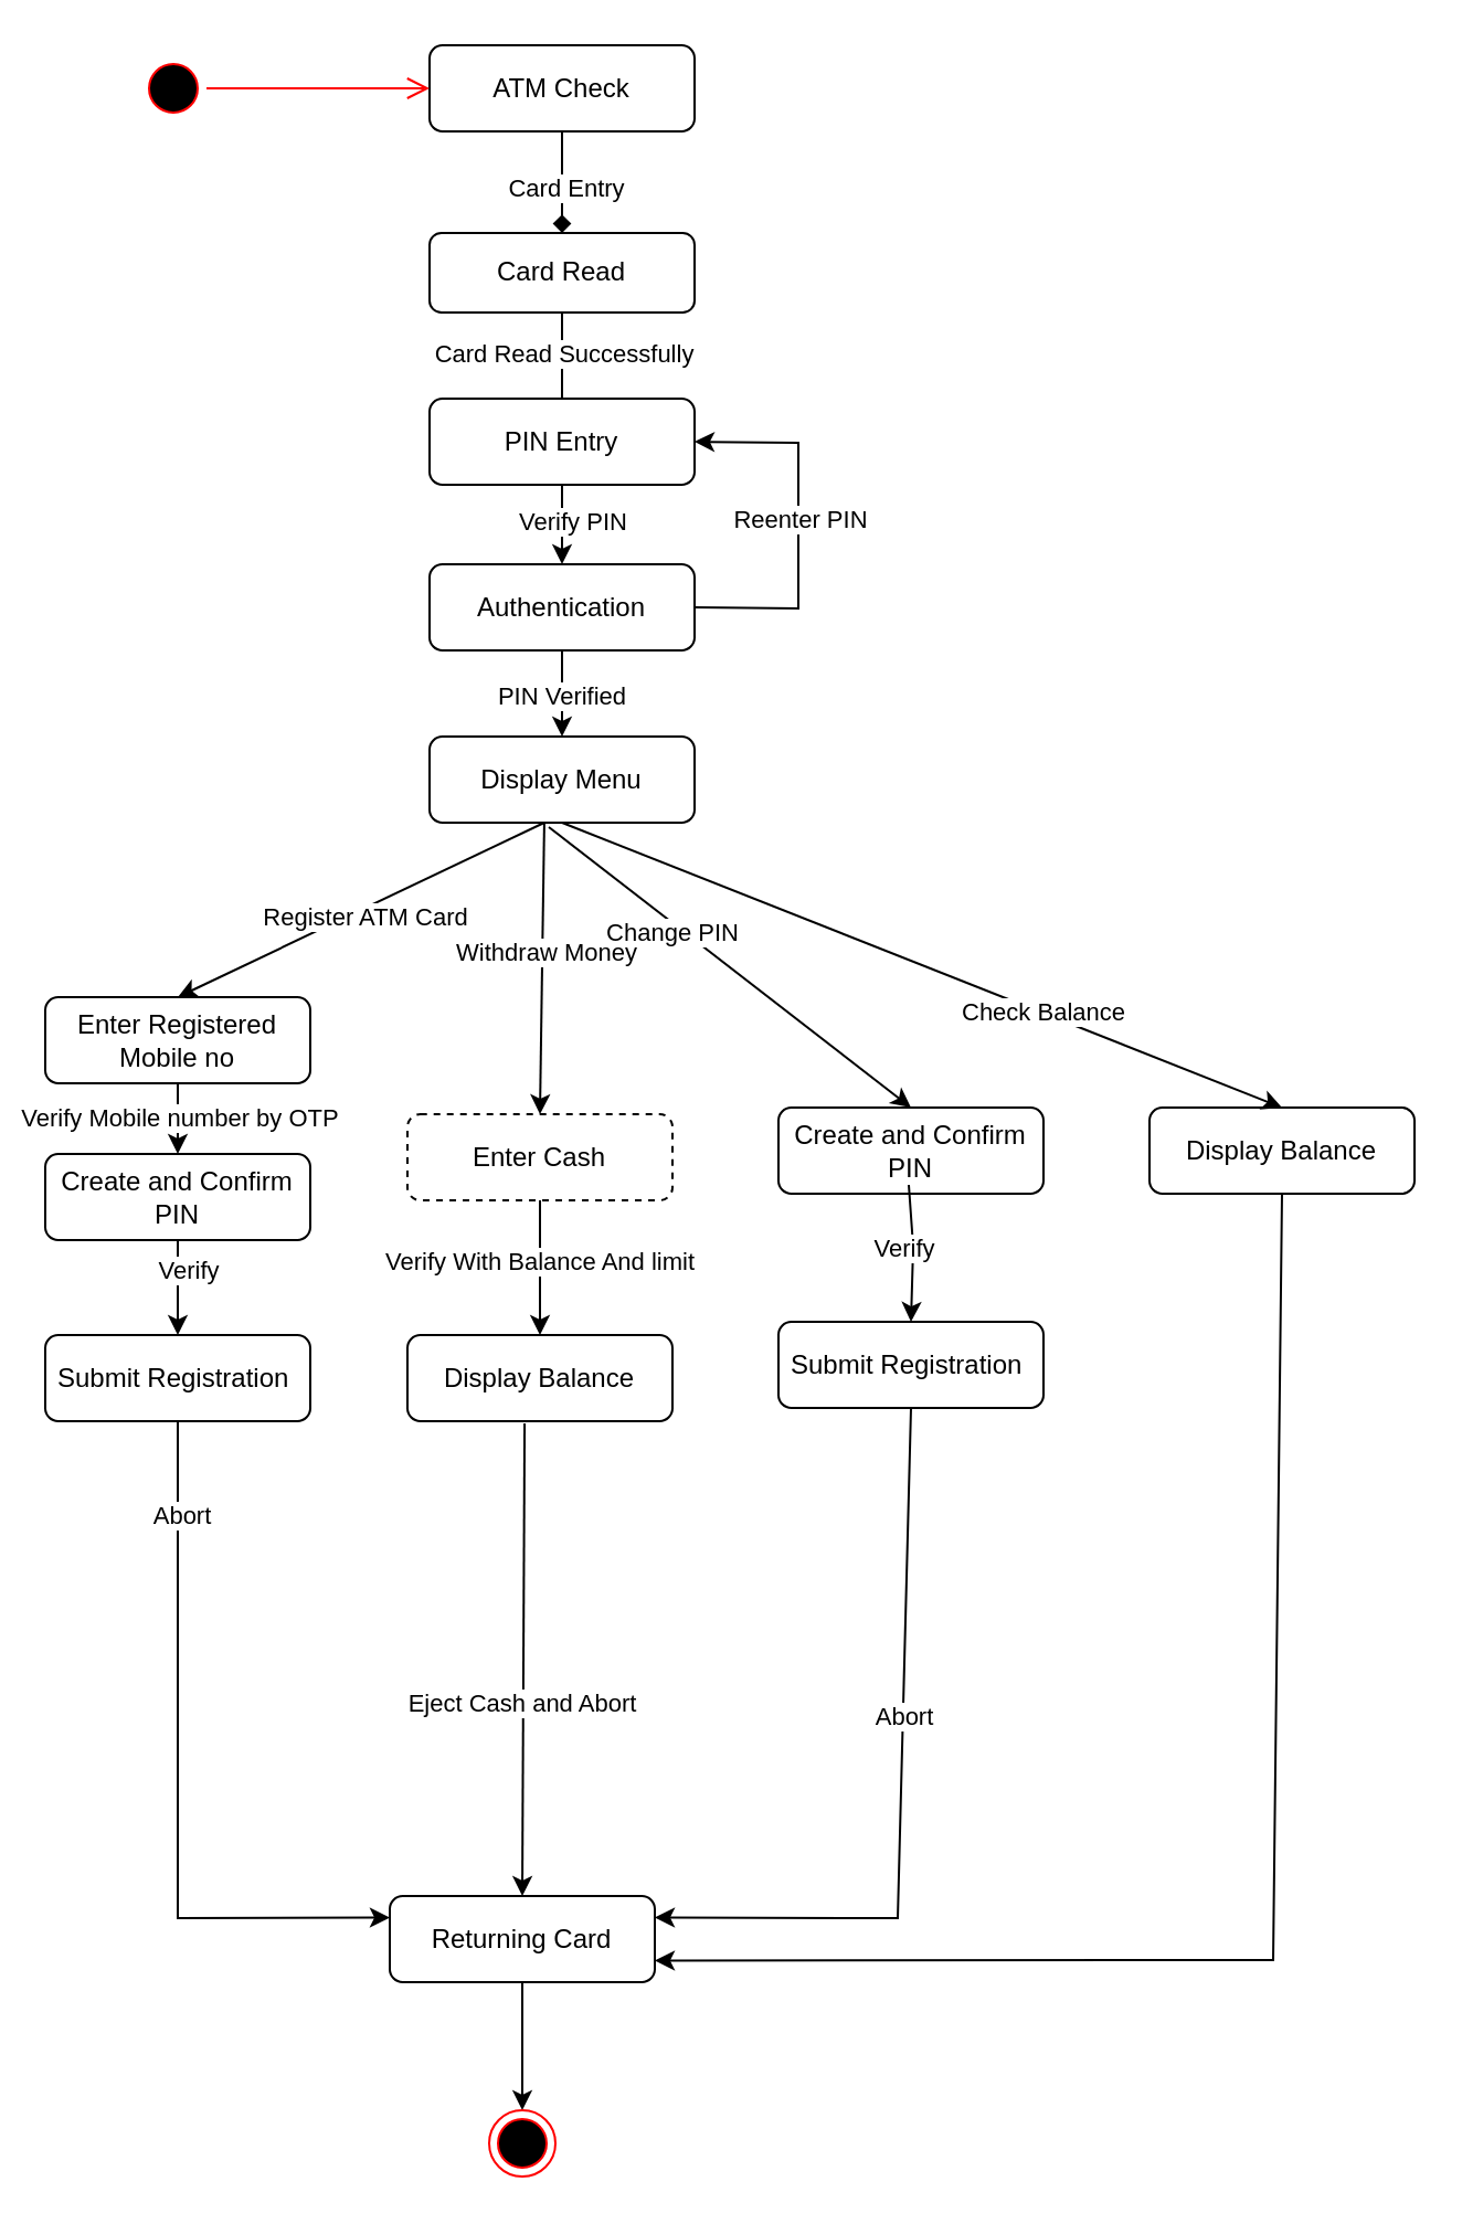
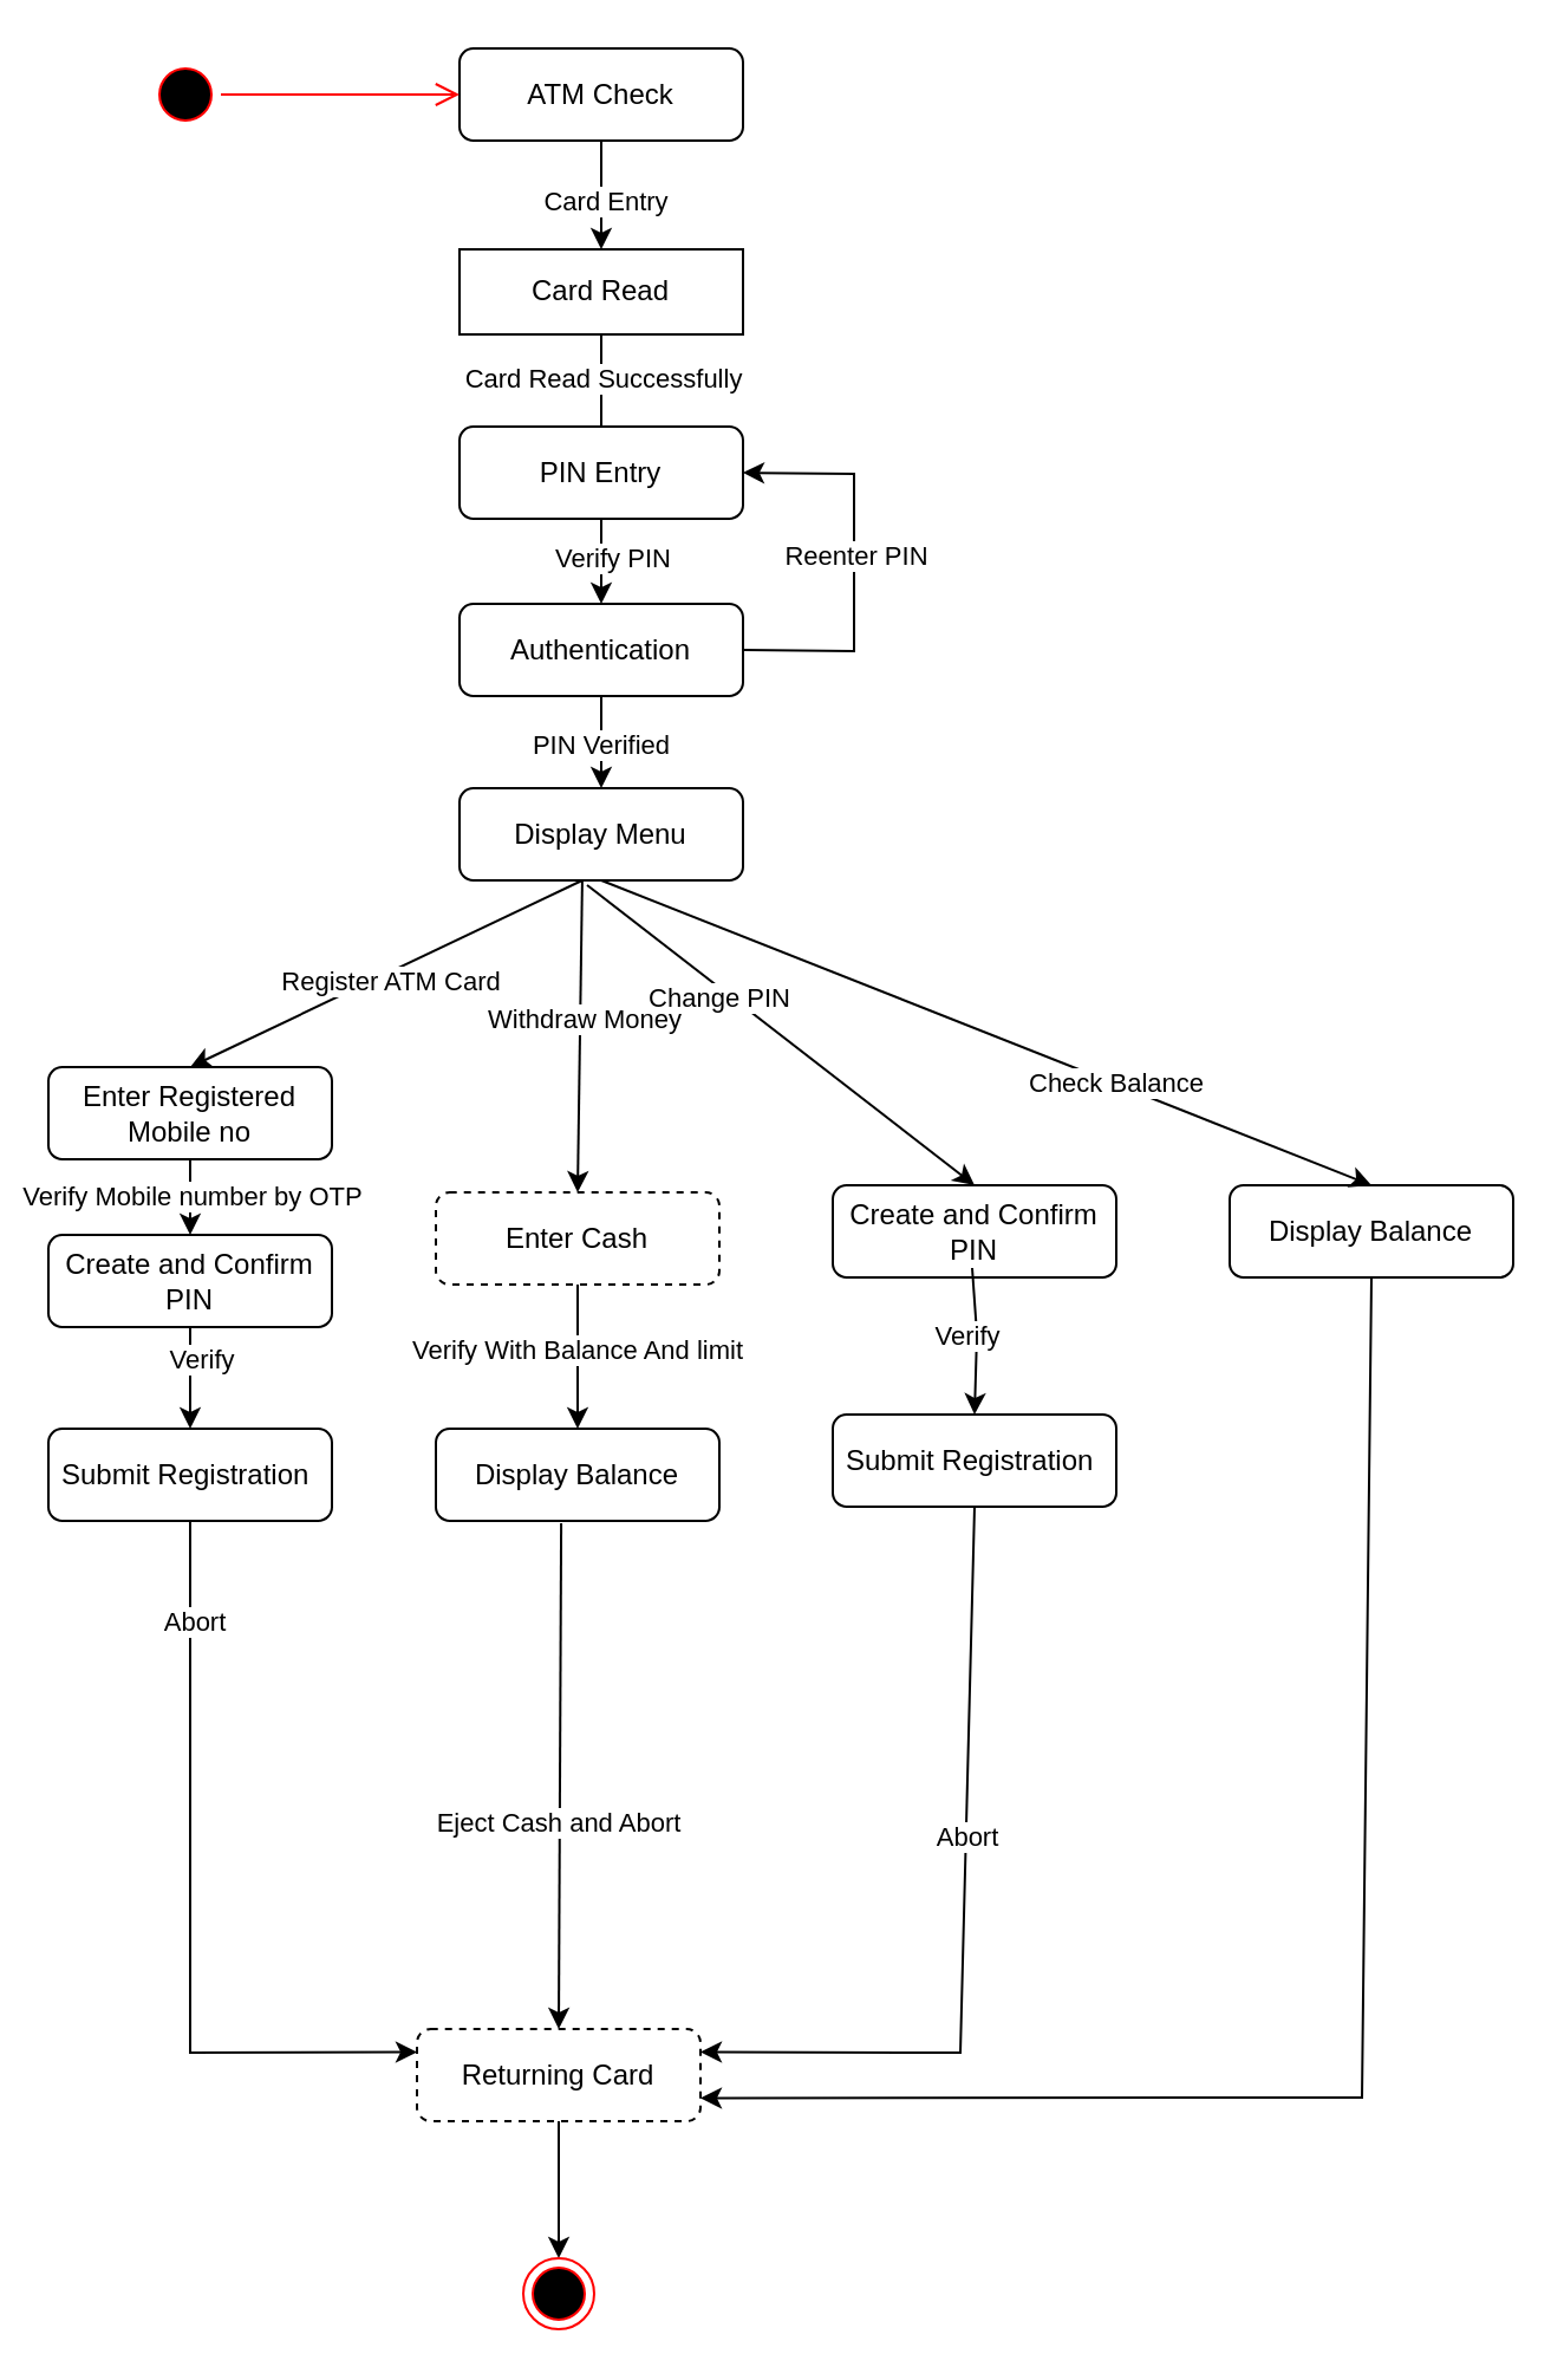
- <mxCell id="4" value="" style="endArrow=diamond;html=1;rounded=0;exitX=0.5;exitY=1;exitDx=0;exitDy=0;" edge="1" parent="1" source="2" target="3"><mxGeometry width="50" height="50" relative="1" as="geometry"><mxPoint x="-1" y="416" as="sourcePoint" /><mxPoint x="49" y="366" as="targetPoint" /></mxGeometry></mxCell>
+ <mxCell id="4" value="" style="endArrow=classic;html=1;rounded=0;exitX=0.5;exitY=1;exitDx=0;exitDy=0;" edge="1" parent="1" source="2" target="3"><mxGeometry width="50" height="50" relative="1" as="geometry"><mxPoint x="-1" y="416" as="sourcePoint" /><mxPoint x="49" y="366" as="targetPoint" /></mxGeometry></mxCell>
- <mxCell id="3" value="Card Read" style="rounded=1;whiteSpace=wrap;html=1;strokeColor=default;gradientColor=none;" vertex="1" parent="1"><mxGeometry x="194" y="105" width="120" height="36" as="geometry" /></mxCell>
+ <mxCell id="3" value="Card Read" style="whiteSpace=wrap;html=1;strokeColor=default;gradientColor=none;rounded=0;" vertex="1" parent="1"><mxGeometry x="194" y="105" width="120" height="36" as="geometry" /></mxCell>
- <mxCell id="12" value="Returning Card" style="rounded=1;whiteSpace=wrap;html=1;strokeColor=default;gradientColor=none;" vertex="1" parent="1"><mxGeometry x="176" y="858" width="120" height="39" as="geometry" /></mxCell>
+ <mxCell id="12" value="Returning Card" style="rounded=1;whiteSpace=wrap;html=1;strokeColor=default;gradientColor=none;dashed=1;" vertex="1" parent="1"><mxGeometry x="176" y="858" width="120" height="39" as="geometry" /></mxCell>
